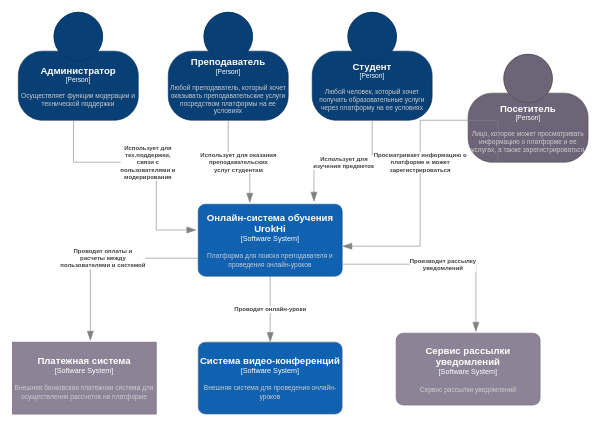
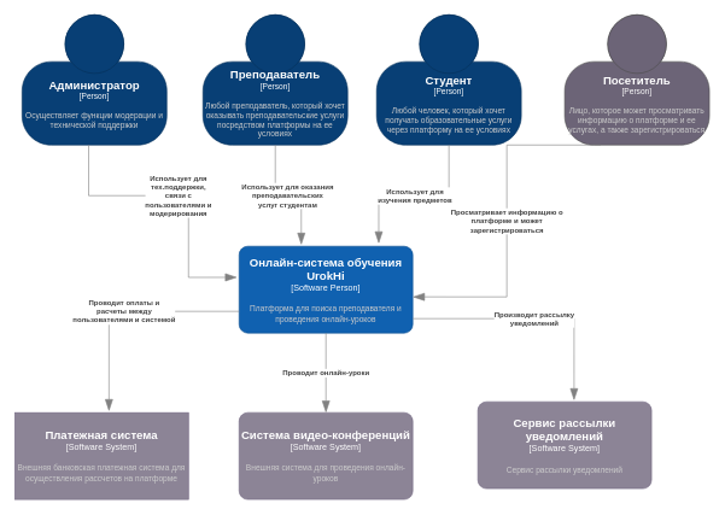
- <mxCell id="4" value="&lt;font style=&quot;font-size: 16px&quot;&gt;&lt;b&gt;Посетитель&lt;/b&gt;&lt;/font&gt;&lt;div&gt;[Person]&lt;/div&gt;&lt;br&gt;&lt;div&gt;&lt;font style=&quot;font-size: 11px&quot;&gt;&lt;font color=&quot;#cccccc&quot;&gt;Лицо, которое может просматривать информацию о платформе и ее услугах, а также зарегистрироваться&lt;/font&gt;&lt;/div&gt;" style="html=1;fontSize=11;dashed=0;whiteSpace=wrap;fillColor=#6C6477;strokeColor=#4D4D4D;fontColor=#ffffff;shape=mxgraph.c4.person2;align=center;metaEdit=1;points=[[0.5,0,0],[1,0.5,0],[1,0.75,0],[0.75,1,0],[0.5,1,0],[0.25,1,0],[0,0.75,0],[0,0.5,0]];resizable=0;" vertex="1" parent="1"><mxGeometry x="780" y="90" width="200" height="180" as="geometry" /></mxCell>
+ <mxCell id="4" value="&lt;font style=&quot;font-size: 16px&quot;&gt;&lt;b&gt;Посетитель&lt;/b&gt;&lt;/font&gt;&lt;div&gt;[Person]&lt;/div&gt;&lt;br&gt;&lt;div&gt;&lt;font style=&quot;font-size: 11px&quot;&gt;&lt;font color=&quot;#cccccc&quot;&gt;Лицо, которое может просматривать информацию о платформе и ее услугах, а также зарегистрироваться&lt;/font&gt;&lt;/div&gt;" style="html=1;fontSize=11;dashed=0;whiteSpace=wrap;fillColor=#6C6477;strokeColor=#4D4D4D;fontColor=#ffffff;shape=mxgraph.c4.person2;align=center;metaEdit=1;points=[[0.5,0,0],[1,0.5,0],[1,0.75,0],[0.75,1,0],[0.5,1,0],[0.25,1,0],[0,0.75,0],[0,0.5,0]];resizable=0;" vertex="1" parent="1"><mxGeometry x="780" y="20" width="200" height="180" as="geometry" /></mxCell>
- <mxCell id="5" value="&lt;font style=&quot;font-size: 16px&quot;&gt;&lt;b&gt;Онлайн-система обучения UrokHi&lt;/b&gt;&lt;/font&gt;&lt;div&gt;[Software System]&lt;/div&gt;&lt;br&gt;&lt;div&gt;&lt;font style=&quot;font-size: 11px&quot;&gt;&lt;font color=&quot;#cccccc&quot;&gt;Платформа для поиска преподавателя и проведения онлайн-уроков&lt;/font&gt;&lt;/div&gt;" style="rounded=1;whiteSpace=wrap;html=1;labelBackgroundColor=none;fillColor=#1061B0;fontColor=#ffffff;align=center;arcSize=10;strokeColor=#0D5091;metaEdit=1;resizable=0;points=[[0.25,0,0],[0.5,0,0],[0.75,0,0],[1,0.25,0],[1,0.5,0],[1,0.75,0],[0.75,1,0],[0.5,1,0],[0.25,1,0],[0,0.75,0],[0,0.5,0],[0,0.25,0]];" vertex="1" parent="1"><mxGeometry x="330" y="340" width="240" height="120" as="geometry" /></mxCell>
+ <mxCell id="5" value="&lt;font style=&quot;font-size: 16px&quot;&gt;&lt;b&gt;Онлайн-система обучения UrokHi&lt;/b&gt;&lt;/font&gt;&lt;div&gt;[Software Person]&lt;/div&gt;&lt;br&gt;&lt;div&gt;&lt;font style=&quot;font-size: 11px&quot;&gt;&lt;font color=&quot;#cccccc&quot;&gt;Платформа для поиска преподавателя и проведения онлайн-уроков&lt;/font&gt;&lt;/div&gt;" style="rounded=1;whiteSpace=wrap;html=1;labelBackgroundColor=none;fillColor=#1061B0;fontColor=#ffffff;align=center;arcSize=10;strokeColor=#0D5091;metaEdit=1;resizable=0;points=[[0.25,0,0],[0.5,0,0],[0.75,0,0],[1,0.25,0],[1,0.5,0],[1,0.75,0],[0.75,1,0],[0.5,1,0],[0.25,1,0],[0,0.75,0],[0,0.5,0],[0,0.25,0]];" vertex="1" parent="1"><mxGeometry x="330" y="340" width="240" height="120" as="geometry" /></mxCell>
- <mxCell id="8" value="&lt;font style=&quot;font-size: 16px&quot;&gt;&lt;b&gt;Система видео-конференций&lt;/b&gt;&lt;/font&gt;&lt;div&gt;[Software System]&lt;/div&gt;&lt;br&gt;&lt;div&gt;&lt;font style=&quot;font-size: 11px&quot;&gt;&lt;font color=&quot;#cccccc&quot;&gt;Внешняя система для проведения онлайн-уроков&lt;/font&gt;&lt;/div&gt;" style="rounded=1;whiteSpace=wrap;html=1;labelBackgroundColor=none;fillColor=#1061b0;fontColor=#ffffff;align=center;arcSize=10;strokeColor=#736782;metaEdit=1;resizable=0;points=[[0.25,0,0],[0.5,0,0],[0.75,0,0],[1,0.25,0],[1,0.5,0],[1,0.75,0],[0.75,1,0],[0.5,1,0],[0.25,1,0],[0,0.75,0],[0,0.5,0],[0,0.25,0]];" vertex="1" parent="1"><mxGeometry x="330" y="570" width="240" height="120" as="geometry" /></mxCell>
+ <mxCell id="8" value="&lt;font style=&quot;font-size: 16px&quot;&gt;&lt;b&gt;Система видео-конференций&lt;/b&gt;&lt;/font&gt;&lt;div&gt;[Software System]&lt;/div&gt;&lt;br&gt;&lt;div&gt;&lt;font style=&quot;font-size: 11px&quot;&gt;&lt;font color=&quot;#cccccc&quot;&gt;Внешняя система для проведения онлайн-уроков&lt;/font&gt;&lt;/div&gt;" style="rounded=1;whiteSpace=wrap;html=1;labelBackgroundColor=none;fillColor=#8C8496;fontColor=#ffffff;align=center;arcSize=10;strokeColor=#736782;metaEdit=1;resizable=0;points=[[0.25,0,0],[0.5,0,0],[0.75,0,0],[1,0.25,0],[1,0.5,0],[1,0.75,0],[0.75,1,0],[0.5,1,0],[0.25,1,0],[0,0.75,0],[0,0.5,0],[0,0.25,0]];" vertex="1" parent="1"><mxGeometry x="330" y="570" width="240" height="120" as="geometry" /></mxCell>
